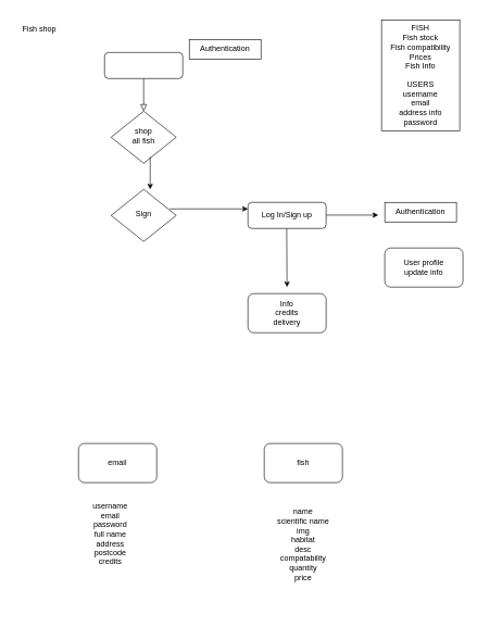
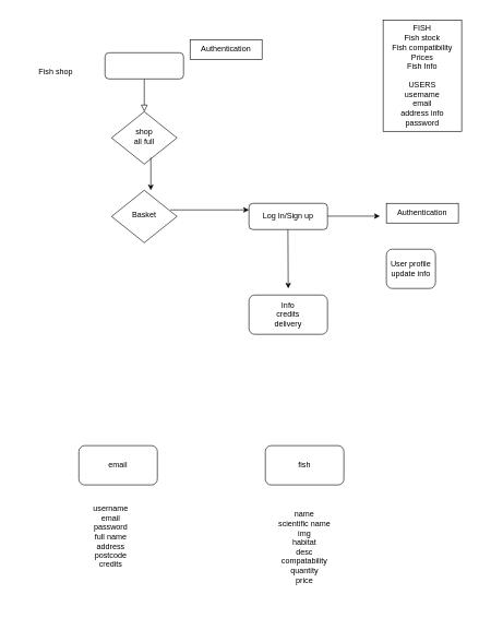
- <mxCell id="14" value="Fish shop" style="text;html=1;strokeColor=none;fillColor=none;align=center;verticalAlign=middle;whiteSpace=wrap;rounded=0;" vertex="1" parent="1"><mxGeometry x="20" y="20" width="80" height="50" as="geometry" /></mxCell>
+ <mxCell id="14" value="Fish shop" style="text;html=1;strokeColor=none;fillColor=none;align=center;verticalAlign=middle;whiteSpace=wrap;rounded=0;" vertex="1" parent="1"><mxGeometry x="45" y="85" width="80" height="50" as="geometry" /></mxCell>
- <mxCell id="4" value="shop&lt;br&gt;all fish" style="rhombus;whiteSpace=wrap;html=1;shadow=0;fontFamily=Helvetica;fontSize=12;align=center;strokeWidth=1;spacing=6;spacingTop=-4;" vertex="1" parent="1"><mxGeometry x="170" y="170" width="100" height="80" as="geometry" /></mxCell>
+ <mxCell id="4" value="shop&lt;br&gt;all full" style="rhombus;whiteSpace=wrap;html=1;shadow=0;fontFamily=Helvetica;fontSize=12;align=center;strokeWidth=1;spacing=6;spacingTop=-4;" vertex="1" parent="1"><mxGeometry x="170" y="170" width="100" height="80" as="geometry" /></mxCell>
- <mxCell id="6" value="Sign" style="rhombus;whiteSpace=wrap;html=1;shadow=0;fontFamily=Helvetica;fontSize=12;align=center;strokeWidth=1;spacing=6;spacingTop=-4;" vertex="1" parent="1"><mxGeometry x="170" y="290" width="100" height="80" as="geometry" /></mxCell>
+ <mxCell id="6" value="Basket" style="rhombus;whiteSpace=wrap;html=1;shadow=0;fontFamily=Helvetica;fontSize=12;align=center;strokeWidth=1;spacing=6;spacingTop=-4;" vertex="1" parent="1"><mxGeometry x="170" y="290" width="100" height="80" as="geometry" /></mxCell>
- <mxCell id="16" value="User profile&lt;br&gt;update info" style="rounded=1;whiteSpace=wrap;html=1;" vertex="1" parent="1"><mxGeometry x="590" y="380" width="120" height="60" as="geometry" /></mxCell>
+ <mxCell id="16" value="User profile&lt;br&gt;update info" style="rounded=1;whiteSpace=wrap;html=1;" vertex="1" parent="1"><mxGeometry x="590" y="380" width="75" height="60" as="geometry" /></mxCell>
